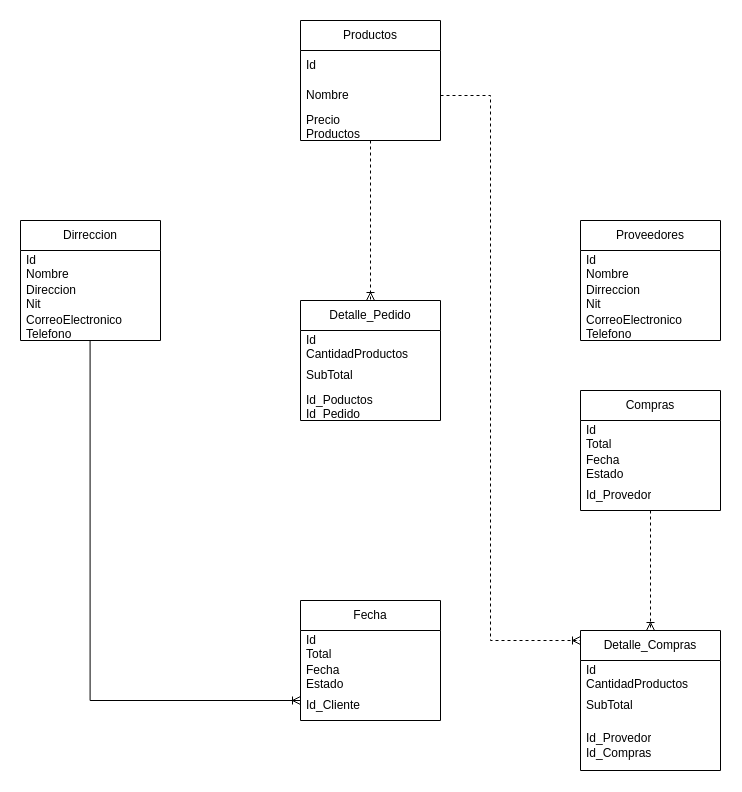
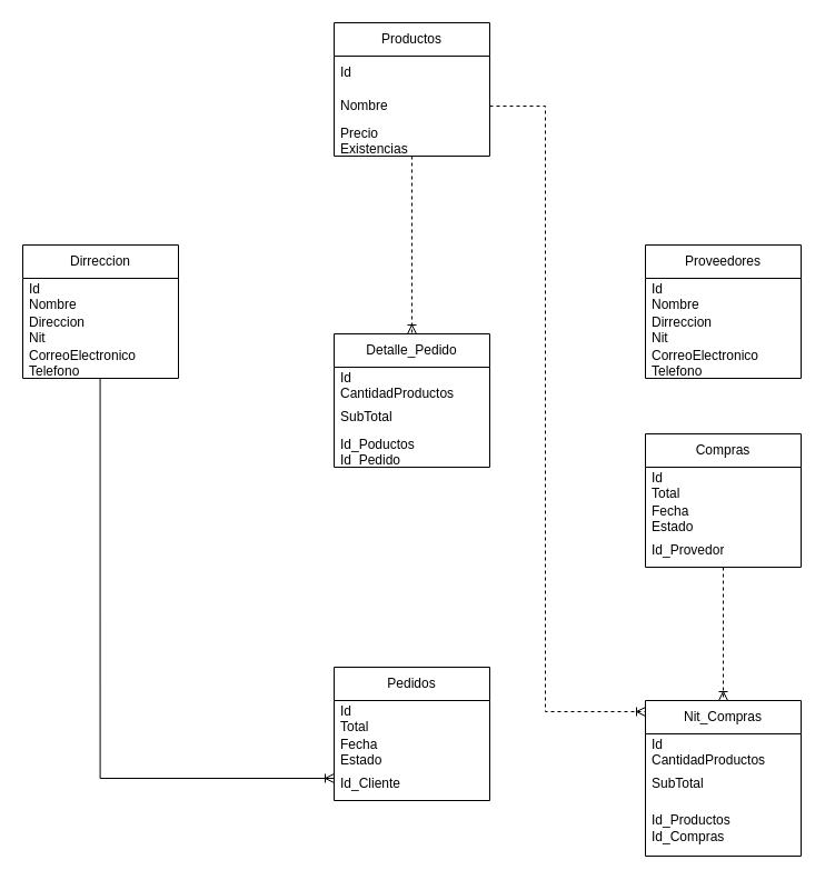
- <mxCell id="14" value="Precio&lt;div&gt;Productos&lt;/div&gt;" style="text;strokeColor=none;fillColor=none;align=left;verticalAlign=middle;spacingLeft=4;spacingRight=4;overflow=hidden;points=[[0,0.5],[1,0.5]];portConstraint=eastwest;rotatable=0;whiteSpace=wrap;html=1;" vertex="1" parent="11"><mxGeometry y="90" width="140" height="30" as="geometry" /></mxCell>
+ <mxCell id="14" value="Precio&lt;div&gt;Existencias&lt;/div&gt;" style="text;strokeColor=none;fillColor=none;align=left;verticalAlign=middle;spacingLeft=4;spacingRight=4;overflow=hidden;points=[[0,0.5],[1,0.5]];portConstraint=eastwest;rotatable=0;whiteSpace=wrap;html=1;" vertex="1" parent="11"><mxGeometry y="90" width="140" height="30" as="geometry" /></mxCell>
- <mxCell id="20" value="Fecha" style="swimlane;fontStyle=0;childLayout=stackLayout;horizontal=1;startSize=30;horizontalStack=0;resizeParent=1;resizeParentMax=0;resizeLast=0;collapsible=1;marginBottom=0;whiteSpace=wrap;html=1;" vertex="1" parent="1"><mxGeometry x="300" y="600" width="140" height="120" as="geometry" /></mxCell>
+ <mxCell id="20" value="Pedidos" style="swimlane;fontStyle=0;childLayout=stackLayout;horizontal=1;startSize=30;horizontalStack=0;resizeParent=1;resizeParentMax=0;resizeLast=0;collapsible=1;marginBottom=0;whiteSpace=wrap;html=1;" vertex="1" parent="1"><mxGeometry x="300" y="600" width="140" height="120" as="geometry" /></mxCell>
- <mxCell id="29" value="Detalle_Compras" style="swimlane;fontStyle=0;childLayout=stackLayout;horizontal=1;startSize=30;horizontalStack=0;resizeParent=1;resizeParentMax=0;resizeLast=0;collapsible=1;marginBottom=0;whiteSpace=wrap;html=1;" vertex="1" parent="1"><mxGeometry x="580" y="630" width="140" height="140" as="geometry" /></mxCell>
+ <mxCell id="29" value="Nit_Compras" style="swimlane;fontStyle=0;childLayout=stackLayout;horizontal=1;startSize=30;horizontalStack=0;resizeParent=1;resizeParentMax=0;resizeLast=0;collapsible=1;marginBottom=0;whiteSpace=wrap;html=1;" vertex="1" parent="1"><mxGeometry x="580" y="630" width="140" height="140" as="geometry" /></mxCell>
- <mxCell id="32" value="Id_Provedor&lt;div&gt;Id_Compras&lt;/div&gt;" style="text;strokeColor=none;fillColor=none;align=left;verticalAlign=middle;spacingLeft=4;spacingRight=4;overflow=hidden;points=[[0,0.5],[1,0.5]];portConstraint=eastwest;rotatable=0;whiteSpace=wrap;html=1;" vertex="1" parent="29"><mxGeometry y="90" width="140" height="50" as="geometry" /></mxCell>
+ <mxCell id="32" value="Id_Productos&lt;div&gt;Id_Compras&lt;/div&gt;" style="text;strokeColor=none;fillColor=none;align=left;verticalAlign=middle;spacingLeft=4;spacingRight=4;overflow=hidden;points=[[0,0.5],[1,0.5]];portConstraint=eastwest;rotatable=0;whiteSpace=wrap;html=1;" vertex="1" parent="29"><mxGeometry y="90" width="140" height="50" as="geometry" /></mxCell>
